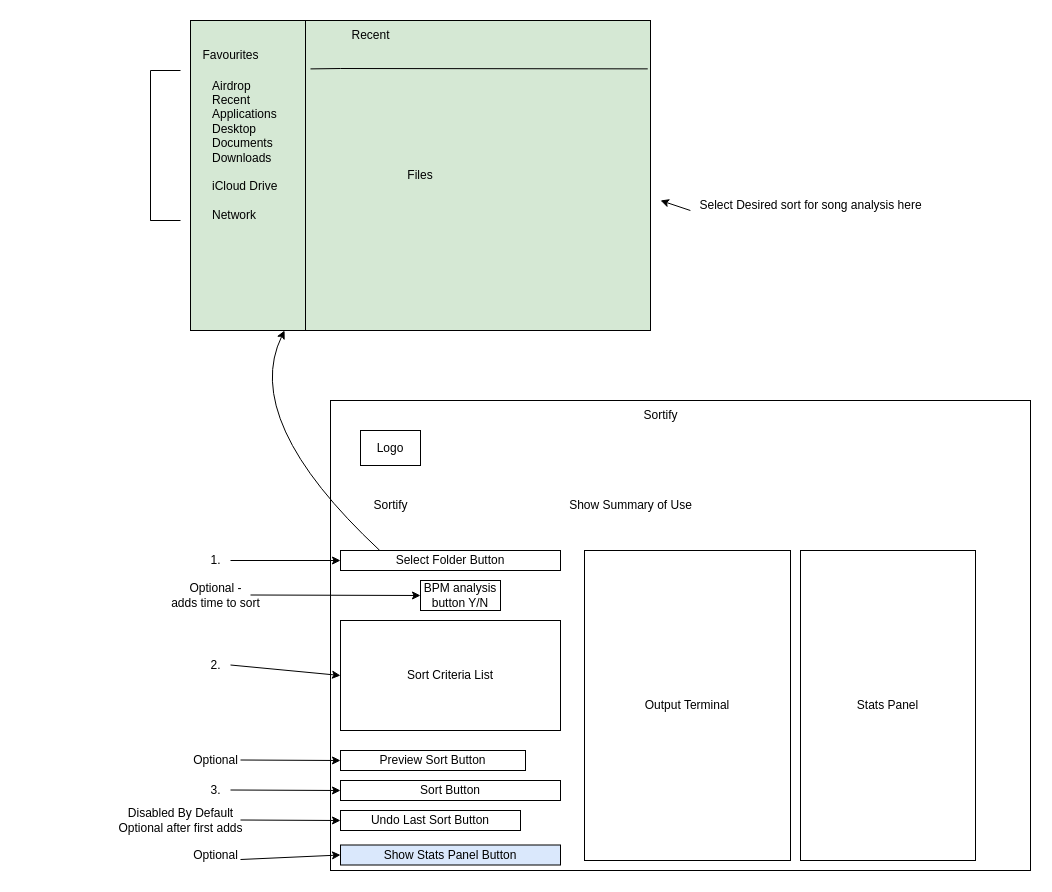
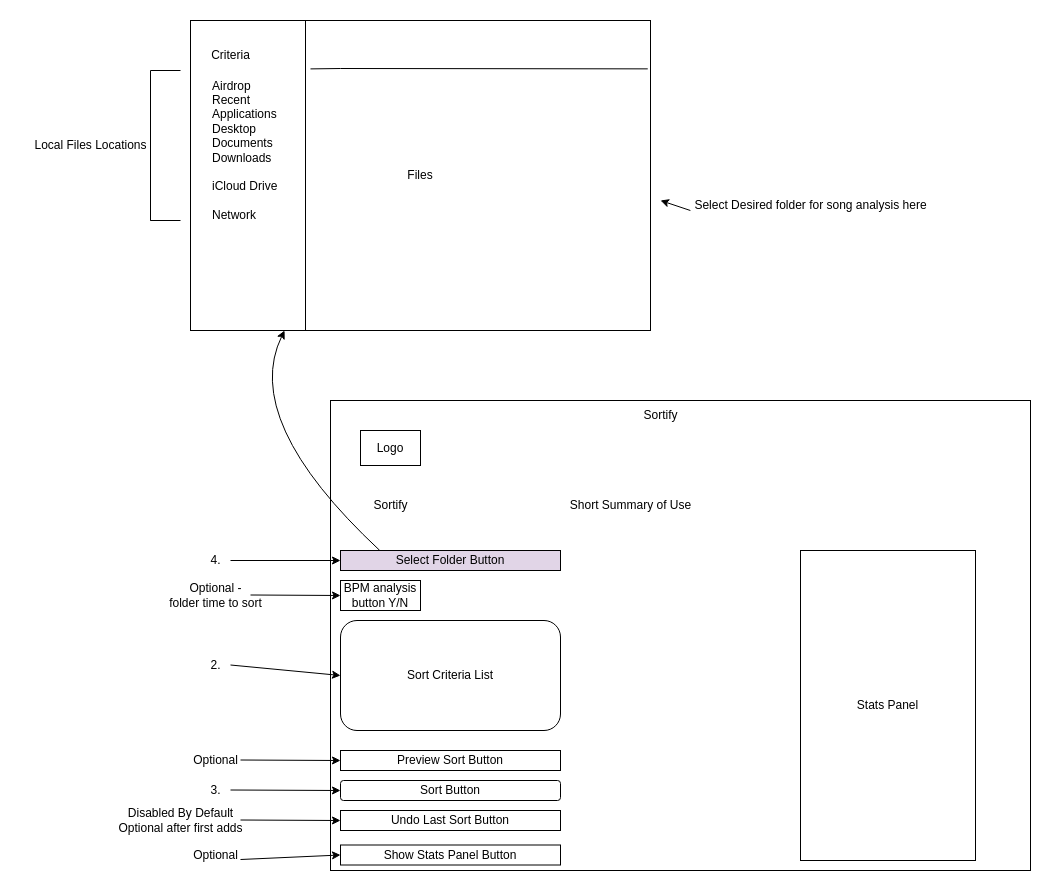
- <mxCell id="31" value="Recent" style="text;html=1;align=center;verticalAlign=middle;resizable=0;points=[];autosize=1;strokeColor=none;fillColor=none;" vertex="1" parent="1"><mxGeometry x="340" y="20" width="60" height="30" as="geometry" /></mxCell>
- <mxCell id="33" value="Favourites" style="text;html=1;align=center;verticalAlign=middle;resizable=0;points=[];autosize=1;strokeColor=none;fillColor=none;" vertex="1" parent="1"><mxGeometry x="190" y="40" width="80" height="30" as="geometry" /></mxCell>
+ <mxCell id="33" value="Criteria" style="text;html=1;align=center;verticalAlign=middle;resizable=0;points=[];autosize=1;strokeColor=none;fillColor=none;" vertex="1" parent="1"><mxGeometry x="190" y="40" width="80" height="30" as="geometry" /></mxCell>
+ <mxCell id="37" value="Local Files Locations" style="text;html=1;align=center;verticalAlign=middle;resizable=0;points=[];autosize=1;strokeColor=none;fillColor=none;" vertex="1" parent="1"><mxGeometry x="20" y="130" width="140" height="30" as="geometry" /></mxCell>
- <mxCell id="30" value="Files" style="rounded=0;whiteSpace=wrap;html=1;fillColor=#d5e8d4;" vertex="1" parent="1"><mxGeometry x="190" y="20" width="460" height="310" as="geometry" /></mxCell>
+ <mxCell id="30" value="Files" style="rounded=0;whiteSpace=wrap;html=1;" vertex="1" parent="1"><mxGeometry x="190" y="20" width="460" height="310" as="geometry" /></mxCell>
- <mxCell id="41" value="Select Desired sort for song analysis here" style="text;html=1;align=center;verticalAlign=middle;resizable=0;points=[];autosize=1;strokeColor=none;fillColor=none;" vertex="1" parent="1"><mxGeometry x="680" y="190" width="260" height="30" as="geometry" /></mxCell>
+ <mxCell id="41" value="Select Desired folder for song analysis here" style="text;html=1;align=center;verticalAlign=middle;resizable=0;points=[];autosize=1;strokeColor=none;fillColor=none;" vertex="1" parent="1"><mxGeometry x="680" y="190" width="260" height="30" as="geometry" /></mxCell>
- <mxCell id="6" value="Show Summary of Use" style="text;html=1;align=center;verticalAlign=middle;resizable=0;points=[];autosize=1;strokeColor=none;fillColor=none;" parent="1" vertex="1"><mxGeometry x="560" y="490" width="140" height="30" as="geometry" /></mxCell>
+ <mxCell id="6" value="Short Summary of Use" style="text;html=1;align=center;verticalAlign=middle;resizable=0;points=[];autosize=1;strokeColor=none;fillColor=none;" parent="1" vertex="1"><mxGeometry x="560" y="490" width="140" height="30" as="geometry" /></mxCell>
- <mxCell id="16" value="1." style="text;html=1;align=center;verticalAlign=middle;resizable=0;points=[];autosize=1;strokeColor=none;fillColor=none;" parent="1" vertex="1"><mxGeometry x="200" y="545" width="30" height="30" as="geometry" /></mxCell>
+ <mxCell id="16" value="4." style="text;html=1;align=center;verticalAlign=middle;resizable=0;points=[];autosize=1;strokeColor=none;fillColor=none;" parent="1" vertex="1"><mxGeometry x="200" y="545" width="30" height="30" as="geometry" /></mxCell>
- <mxCell id="7" value="Select Folder Button" style="rounded=0;whiteSpace=wrap;html=1;" parent="1" vertex="1"><mxGeometry x="340" y="550" width="220" height="20" as="geometry" /></mxCell>
+ <mxCell id="7" value="Select Folder Button" style="rounded=0;whiteSpace=wrap;html=1;fillColor=#e1d5e7;" parent="1" vertex="1"><mxGeometry x="340" y="550" width="220" height="20" as="geometry" /></mxCell>
- <mxCell id="17" value="Optional -&lt;div&gt;adds time to sort&lt;/div&gt;" style="text;html=1;align=center;verticalAlign=middle;resizable=0;points=[];autosize=1;strokeColor=none;fillColor=none;" parent="1" vertex="1"><mxGeometry x="160" y="575" width="110" height="40" as="geometry" /></mxCell>
+ <mxCell id="17" value="Optional -&lt;div&gt;folder time to sort&lt;/div&gt;" style="text;html=1;align=center;verticalAlign=middle;resizable=0;points=[];autosize=1;strokeColor=none;fillColor=none;" parent="1" vertex="1"><mxGeometry x="160" y="575" width="110" height="40" as="geometry" /></mxCell>
- <mxCell id="8" value="BPM analysis button Y/N" style="rounded=0;whiteSpace=wrap;html=1;" parent="1" vertex="1"><mxGeometry x="420" y="580" width="80" height="30" as="geometry" /></mxCell>
+ <mxCell id="8" value="BPM analysis button Y/N" style="rounded=0;whiteSpace=wrap;html=1;" parent="1" vertex="1"><mxGeometry x="340" y="580" width="80" height="30" as="geometry" /></mxCell>
- <mxCell id="9" value="Sort Criteria List" style="rounded=0;whiteSpace=wrap;html=1;" parent="1" vertex="1"><mxGeometry x="340" y="620" width="220" height="110" as="geometry" /></mxCell>
+ <mxCell id="9" value="Sort Criteria List" style="whiteSpace=wrap;html=1;rounded=1;" parent="1" vertex="1"><mxGeometry x="340" y="620" width="220" height="110" as="geometry" /></mxCell>
- <mxCell id="14" value="Output Terminal" style="rounded=0;whiteSpace=wrap;html=1;" parent="1" vertex="1"><mxGeometry x="584" y="550" width="206" height="310" as="geometry" /></mxCell>
- <mxCell id="10" value="Preview Sort Button" style="rounded=0;whiteSpace=wrap;html=1;" parent="1" vertex="1"><mxGeometry x="340" y="750" width="185" height="20" as="geometry" /></mxCell>
+ <mxCell id="10" value="Preview Sort Button" style="rounded=0;whiteSpace=wrap;html=1;" parent="1" vertex="1"><mxGeometry x="340" y="750" width="220" height="20" as="geometry" /></mxCell>
- <mxCell id="11" value="&lt;div&gt;&lt;span style=&quot;background-color: transparent; color: light-dark(rgb(0, 0, 0), rgb(255, 255, 255));&quot;&gt;Sort Button&lt;/span&gt;&lt;/div&gt;" style="rounded=0;whiteSpace=wrap;html=1;" parent="1" vertex="1"><mxGeometry x="340" y="780" width="220" height="20" as="geometry" /></mxCell>
+ <mxCell id="11" value="&lt;div&gt;&lt;span style=&quot;background-color: transparent; color: light-dark(rgb(0, 0, 0), rgb(255, 255, 255));&quot;&gt;Sort Button&lt;/span&gt;&lt;/div&gt;" style="whiteSpace=wrap;html=1;rounded=1;" parent="1" vertex="1"><mxGeometry x="340" y="780" width="220" height="20" as="geometry" /></mxCell>
- <mxCell id="12" value="Undo Last Sort Button" style="rounded=0;whiteSpace=wrap;html=1;" parent="1" vertex="1"><mxGeometry x="340" y="810" width="180" height="20" as="geometry" /></mxCell>
+ <mxCell id="12" value="Undo Last Sort Button" style="rounded=0;whiteSpace=wrap;html=1;" parent="1" vertex="1"><mxGeometry x="340" y="810" width="220" height="20" as="geometry" /></mxCell>
- <mxCell id="13" value="Show Stats Panel Button" style="rounded=0;whiteSpace=wrap;html=1;fillColor=#dae8fc;" parent="1" vertex="1"><mxGeometry x="340" y="844.5" width="220" height="20" as="geometry" /></mxCell>
+ <mxCell id="13" value="Show Stats Panel Button" style="rounded=0;whiteSpace=wrap;html=1;" parent="1" vertex="1"><mxGeometry x="340" y="844.5" width="220" height="20" as="geometry" /></mxCell>
